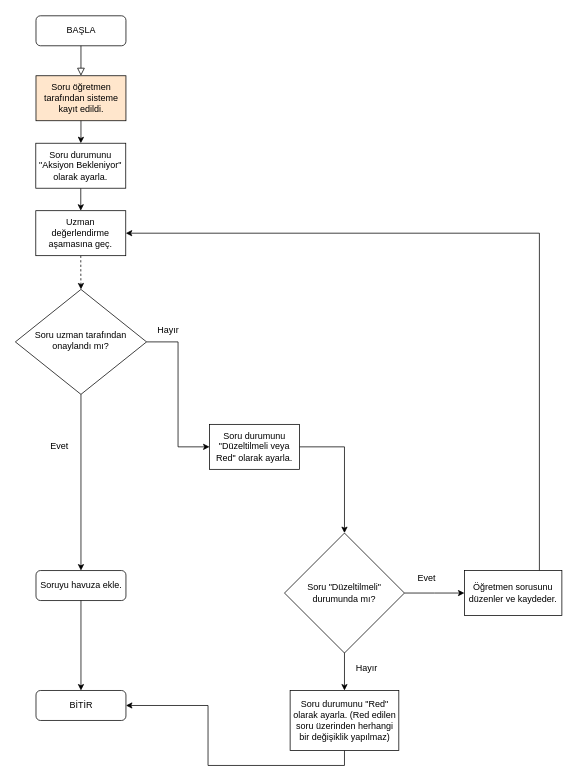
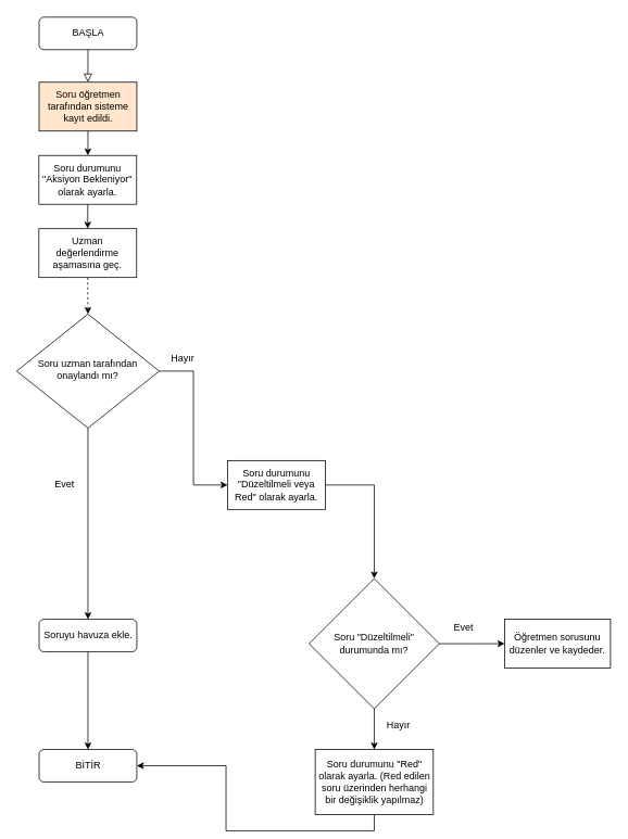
- <mxCell id="21" style="edgeStyle=orthogonalEdgeStyle;rounded=0;orthogonalLoop=1;jettySize=auto;html=1;entryX=1;entryY=0.5;entryDx=0;entryDy=0;" edge="1" parent="1" source="22" target="15"><mxGeometry relative="1" as="geometry"><Array as="points"><mxPoint x="719" y="310" /></Array></mxGeometry></mxCell>
